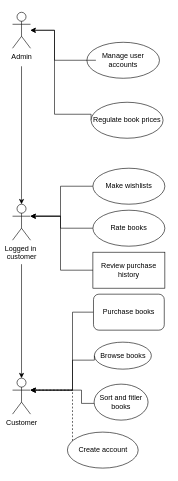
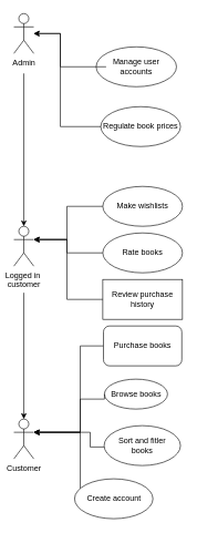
- <mxCell id="19" value="Regulate book prices" style="ellipse;whiteSpace=wrap;html=1;" parent="1" vertex="1"><mxGeometry x="151" y="170" width="120" height="60" as="geometry" /></mxCell>
+ <mxCell id="19" value="Regulate book prices" style="ellipse;whiteSpace=wrap;html=1;" parent="1" vertex="1"><mxGeometry x="151" y="160" width="120" height="60" as="geometry" /></mxCell>
- <mxCell id="9" value="Sort and fitler&lt;div&gt;books&lt;/div&gt;" style="ellipse;whiteSpace=wrap;html=1;" parent="1" vertex="1"><mxGeometry x="156" y="640" width="90" height="60" as="geometry" /></mxCell>
+ <mxCell id="9" value="Sort and fitler&lt;div&gt;books&lt;/div&gt;" style="ellipse;whiteSpace=wrap;html=1;" parent="1" vertex="1"><mxGeometry x="156" y="640" width="115" height="60" as="geometry" /></mxCell>
- <mxCell id="10" style="edgeStyle=orthogonalEdgeStyle;rounded=0;orthogonalLoop=1;jettySize=auto;html=1;fontFamily=Helvetica;fontSize=12;fontColor=default;dashed=1;" edge="1" parent="1" source="11" target="4"><mxGeometry relative="1" as="geometry"><Array as="points"><mxPoint x="120" y="760" /><mxPoint x="120" y="650" /></Array></mxGeometry></mxCell>
+ <mxCell id="10" style="edgeStyle=orthogonalEdgeStyle;rounded=0;orthogonalLoop=1;jettySize=auto;html=1;fontFamily=Helvetica;fontSize=12;fontColor=default;" edge="1" parent="1" source="11" target="4"><mxGeometry relative="1" as="geometry"><Array as="points"><mxPoint x="120" y="760" /><mxPoint x="120" y="650" /></Array></mxGeometry></mxCell>
